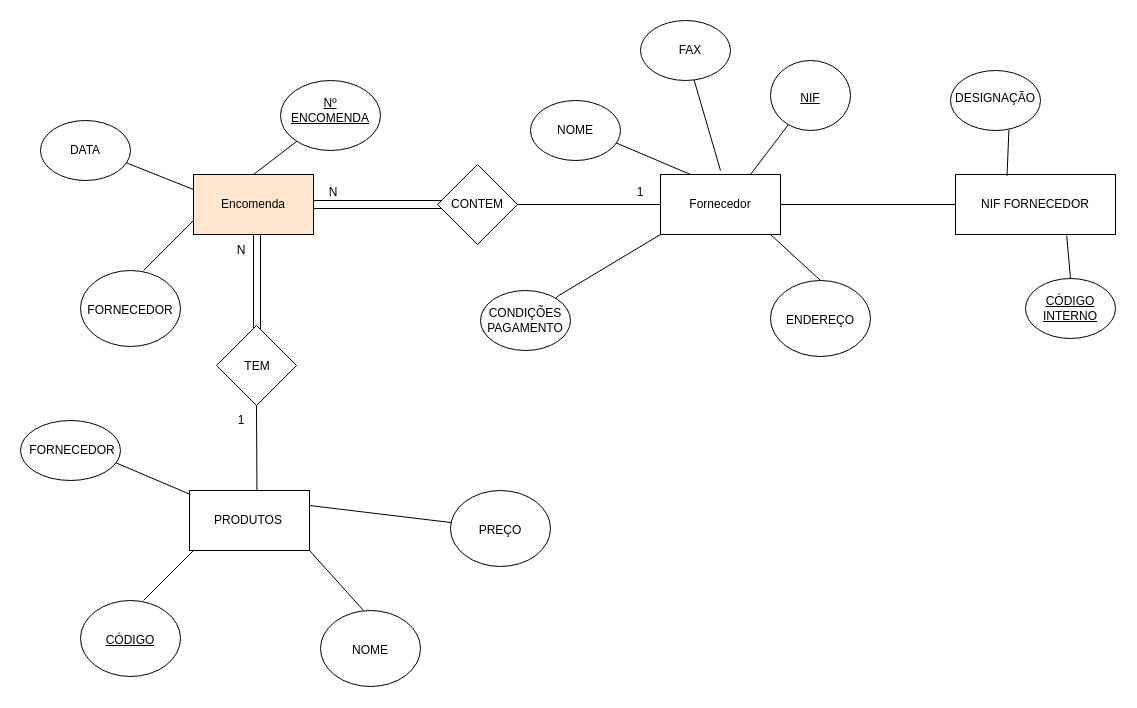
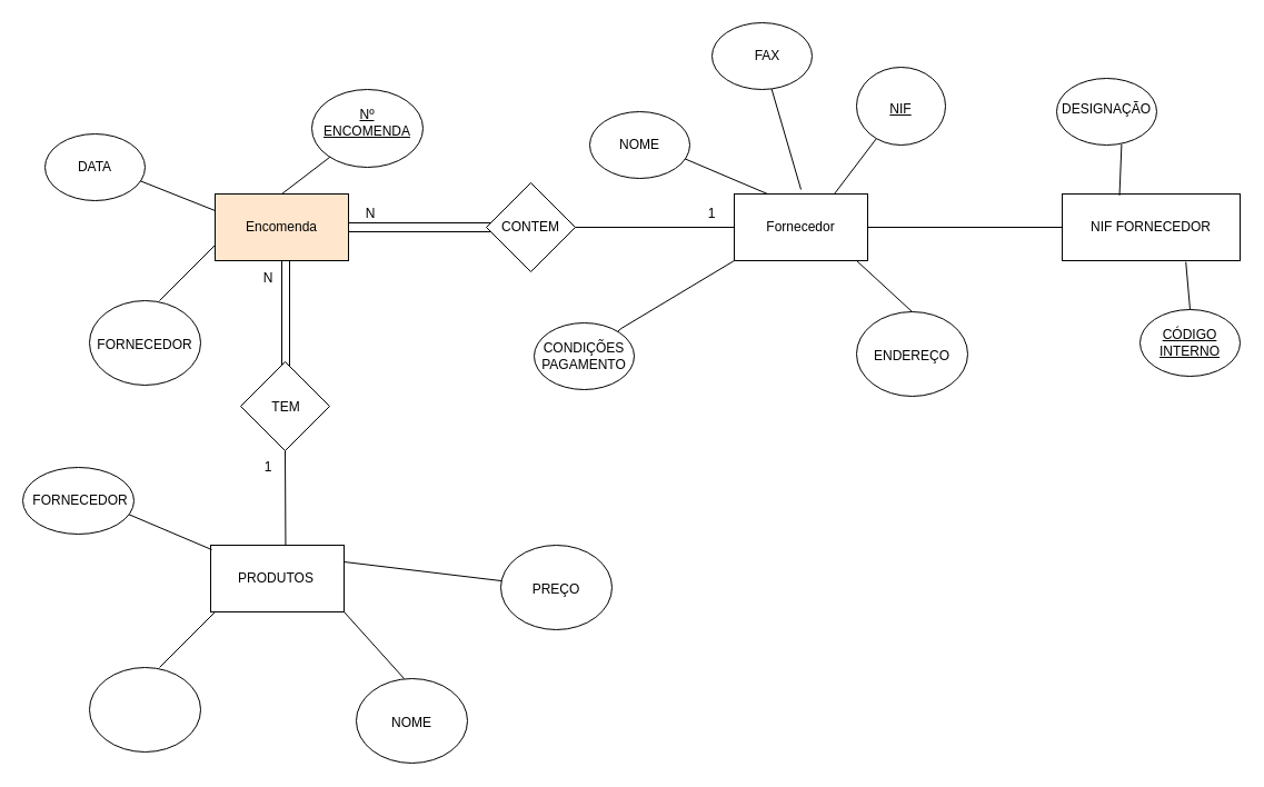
- <mxCell id="51" value="CÓDIGO" style="text;html=1;strokeColor=none;fillColor=none;align=center;verticalAlign=middle;whiteSpace=wrap;rounded=0;fontStyle=4" vertex="1" parent="1"><mxGeometry x="110" y="630" width="40" height="20" as="geometry" /></mxCell>
